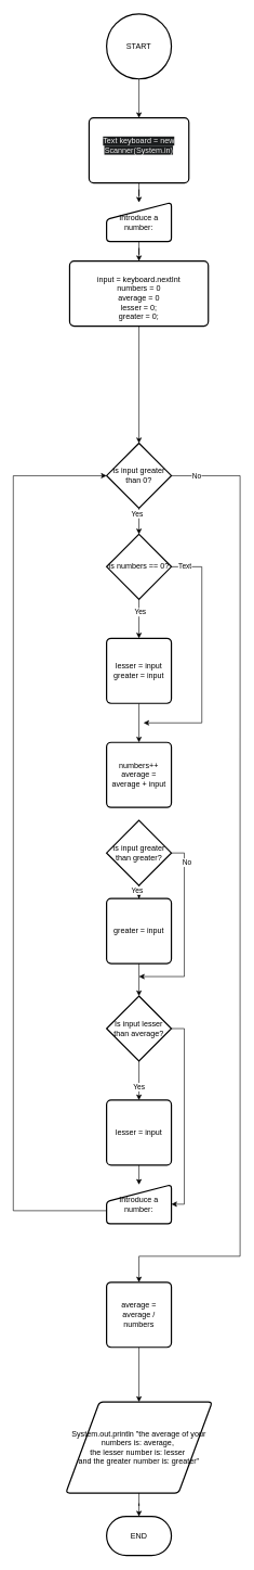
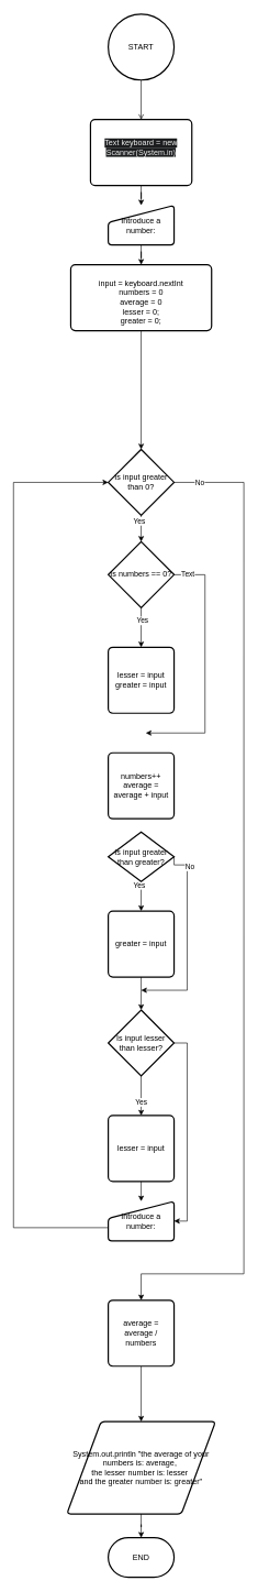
- <mxCell id="2" style="edgeStyle=orthogonalEdgeStyle;rounded=0;orthogonalLoop=1;jettySize=auto;html=1;entryX=0.5;entryY=0;entryDx=0;entryDy=0;" edge="1" parent="1" source="3" target="30"><mxGeometry relative="1" as="geometry" /></mxCell>
+ <mxCell id="2" style="edgeStyle=orthogonalEdgeStyle;rounded=0;orthogonalLoop=1;jettySize=auto;html=1;entryX=0.5;entryY=0;entryDx=0;entryDy=0;endArrow=open;" edge="1" parent="1" source="3" target="30"><mxGeometry relative="1" as="geometry" /></mxCell>
- <mxCell id="40" style="edgeStyle=orthogonalEdgeStyle;rounded=0;orthogonalLoop=1;jettySize=auto;html=1;entryX=0.5;entryY=0;entryDx=0;entryDy=0;" edge="1" parent="1" source="41" target="5"><mxGeometry relative="1" as="geometry" /></mxCell>
- <mxCell id="8" value="Is input greater than greater?" style="strokeWidth=2;html=1;shape=mxgraph.flowchart.decision;whiteSpace=wrap;" parent="1" vertex="1"><mxGeometry x="164" y="1260" width="100" height="100" as="geometry" /></mxCell>
+ <mxCell id="8" value="Is input greater than greater?" style="strokeWidth=2;html=1;shape=mxgraph.flowchart.decision;whiteSpace=wrap;" parent="1" vertex="1"><mxGeometry x="164" y="1260" width="100" height="75" as="geometry" /></mxCell>
- <mxCell id="13" value="Is input lesser than average?" style="strokeWidth=2;html=1;shape=mxgraph.flowchart.decision;whiteSpace=wrap;" parent="1" vertex="1"><mxGeometry x="164" y="1530" width="100" height="100" as="geometry" /></mxCell>
+ <mxCell id="13" value="Is input lesser than lesser?" style="strokeWidth=2;html=1;shape=mxgraph.flowchart.decision;whiteSpace=wrap;" parent="1" vertex="1"><mxGeometry x="164" y="1530" width="100" height="100" as="geometry" /></mxCell>
